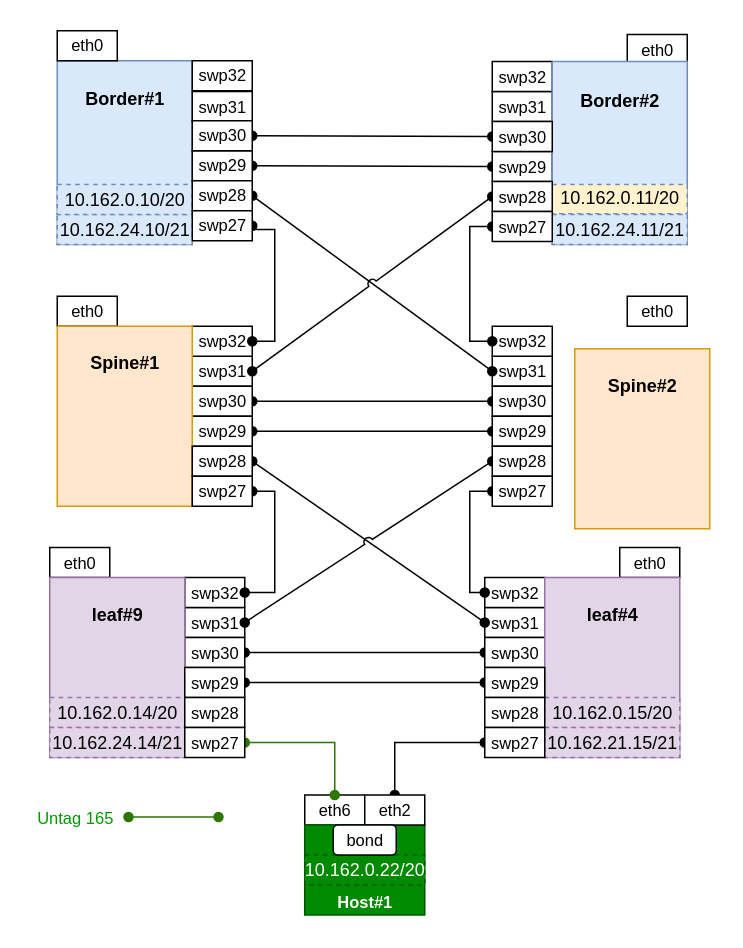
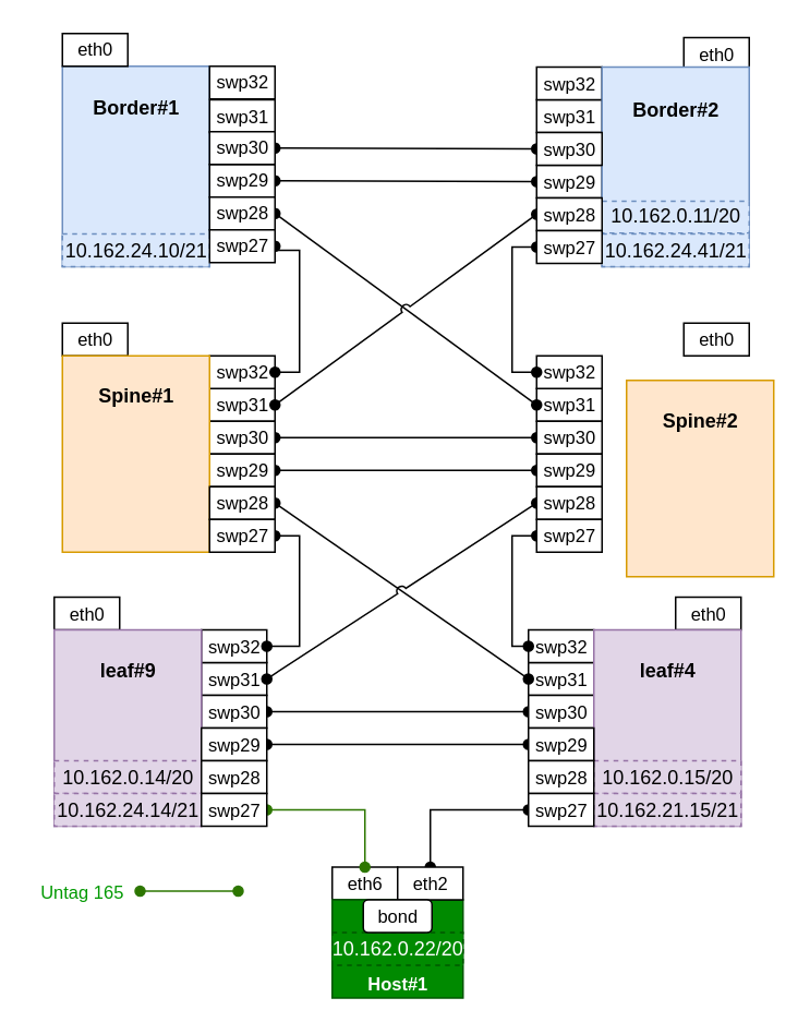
- <mxCell id="38" value="10.162.0.11/20" style="rounded=0;whiteSpace=wrap;html=1;dashed=1;fillColor=#fff2cc;strokeColor=#6c8ebf;" parent="1" vertex="1"><mxGeometry x="367.5" y="122.5" width="90" height="19.5" as="geometry" /></mxCell>
+ <mxCell id="38" value="10.162.0.11/20" style="rounded=0;whiteSpace=wrap;html=1;dashed=1;fillColor=#dae8fc;strokeColor=#6c8ebf;" parent="1" vertex="1"><mxGeometry x="367.5" y="122.5" width="90" height="19.5" as="geometry" /></mxCell>
- <mxCell id="36" value="10.162.0.10/20" style="rounded=0;whiteSpace=wrap;html=1;dashed=1;fillColor=#dae8fc;strokeColor=#6c8ebf;" parent="1" vertex="1"><mxGeometry x="37.5" y="122.5" width="90" height="20" as="geometry" /></mxCell>
- <mxCell id="39" value="10.162.24.11/21" style="rounded=0;whiteSpace=wrap;html=1;dashed=1;fillColor=#dae8fc;strokeColor=#6c8ebf;" parent="1" vertex="1"><mxGeometry x="367.5" y="142.5" width="90" height="20" as="geometry" /></mxCell>
+ <mxCell id="39" value="10.162.24.41/21" style="rounded=0;whiteSpace=wrap;html=1;dashed=1;fillColor=#dae8fc;strokeColor=#6c8ebf;" parent="1" vertex="1"><mxGeometry x="367.5" y="142.5" width="90" height="20" as="geometry" /></mxCell>
